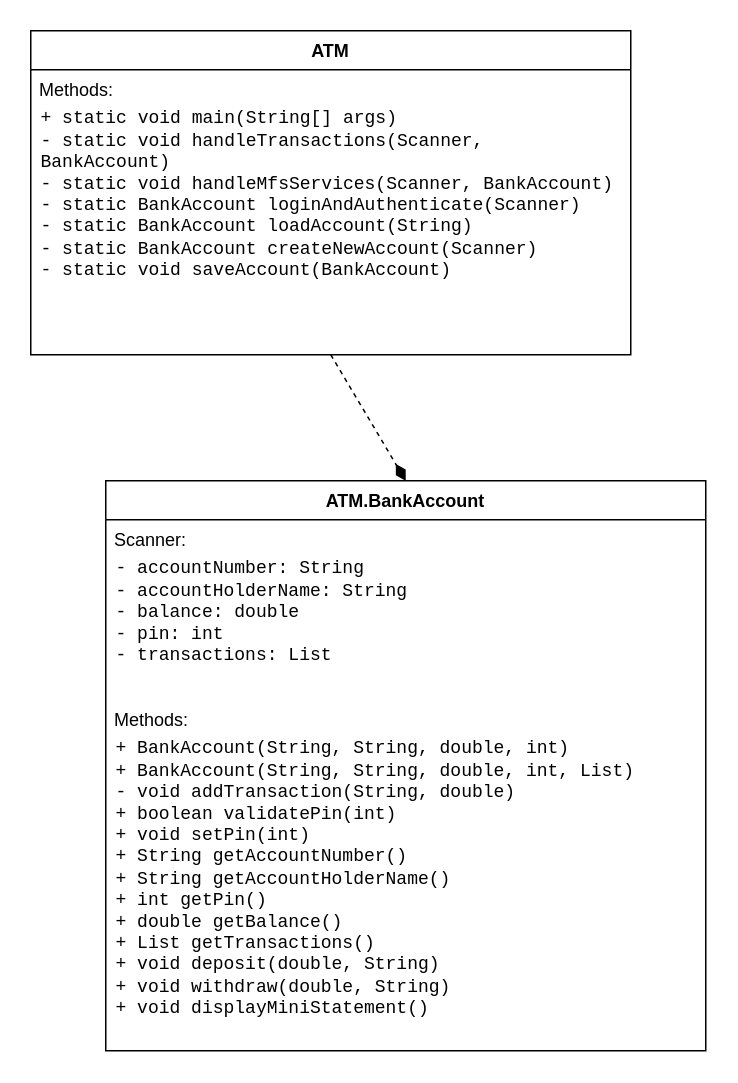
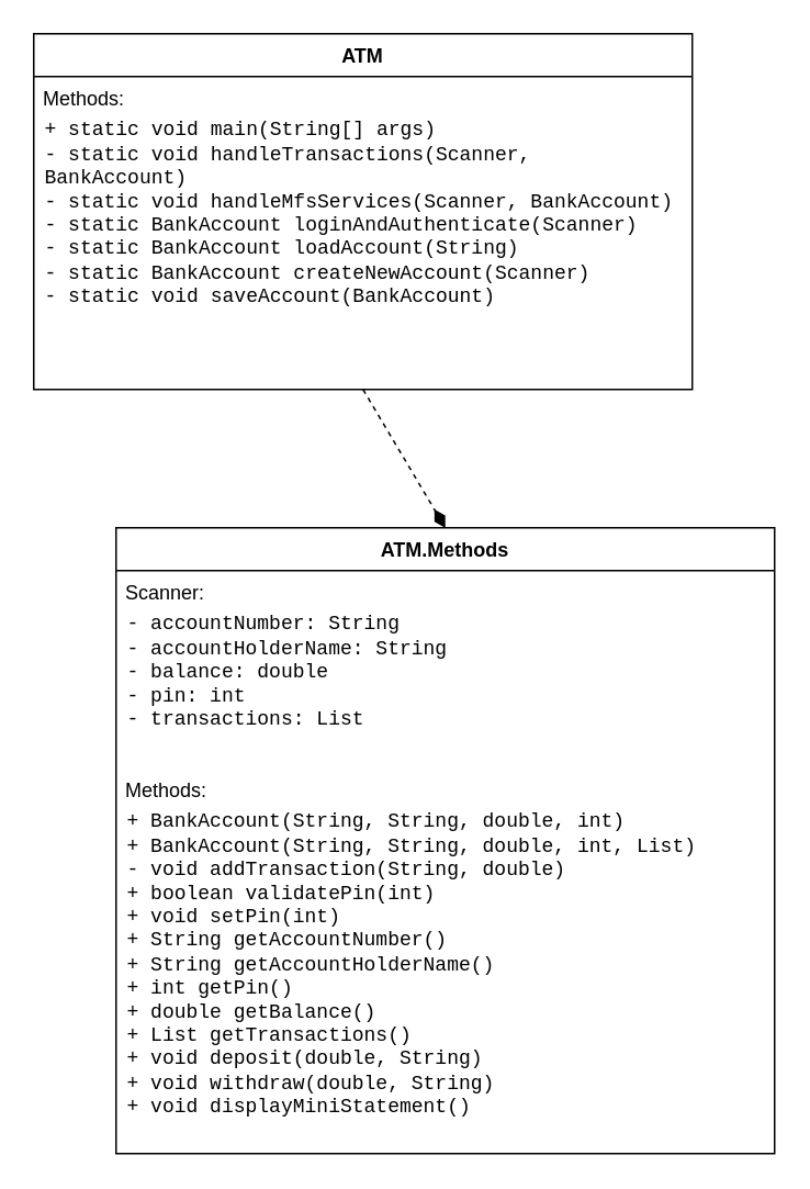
- <mxCell id="5" value="ATM.BankAccount" style="swimlane;fontStyle=1;align=center;verticalAlign=top;childLayout=stackLayout;horizontal=1;startSize=26;horizontalStack=0;resizeParent=1;resizeParentMax=0;resizeLast=0;collapsible=0;marginBottom=0;" parent="1" vertex="1"><mxGeometry x="70" y="320" width="400" height="380" as="geometry" /></mxCell>
+ <mxCell id="5" value="ATM.Methods" style="swimlane;fontStyle=1;align=center;verticalAlign=top;childLayout=stackLayout;horizontal=1;startSize=26;horizontalStack=0;resizeParent=1;resizeParentMax=0;resizeLast=0;collapsible=0;marginBottom=0;" parent="1" vertex="1"><mxGeometry x="70" y="320" width="400" height="380" as="geometry" /></mxCell>
